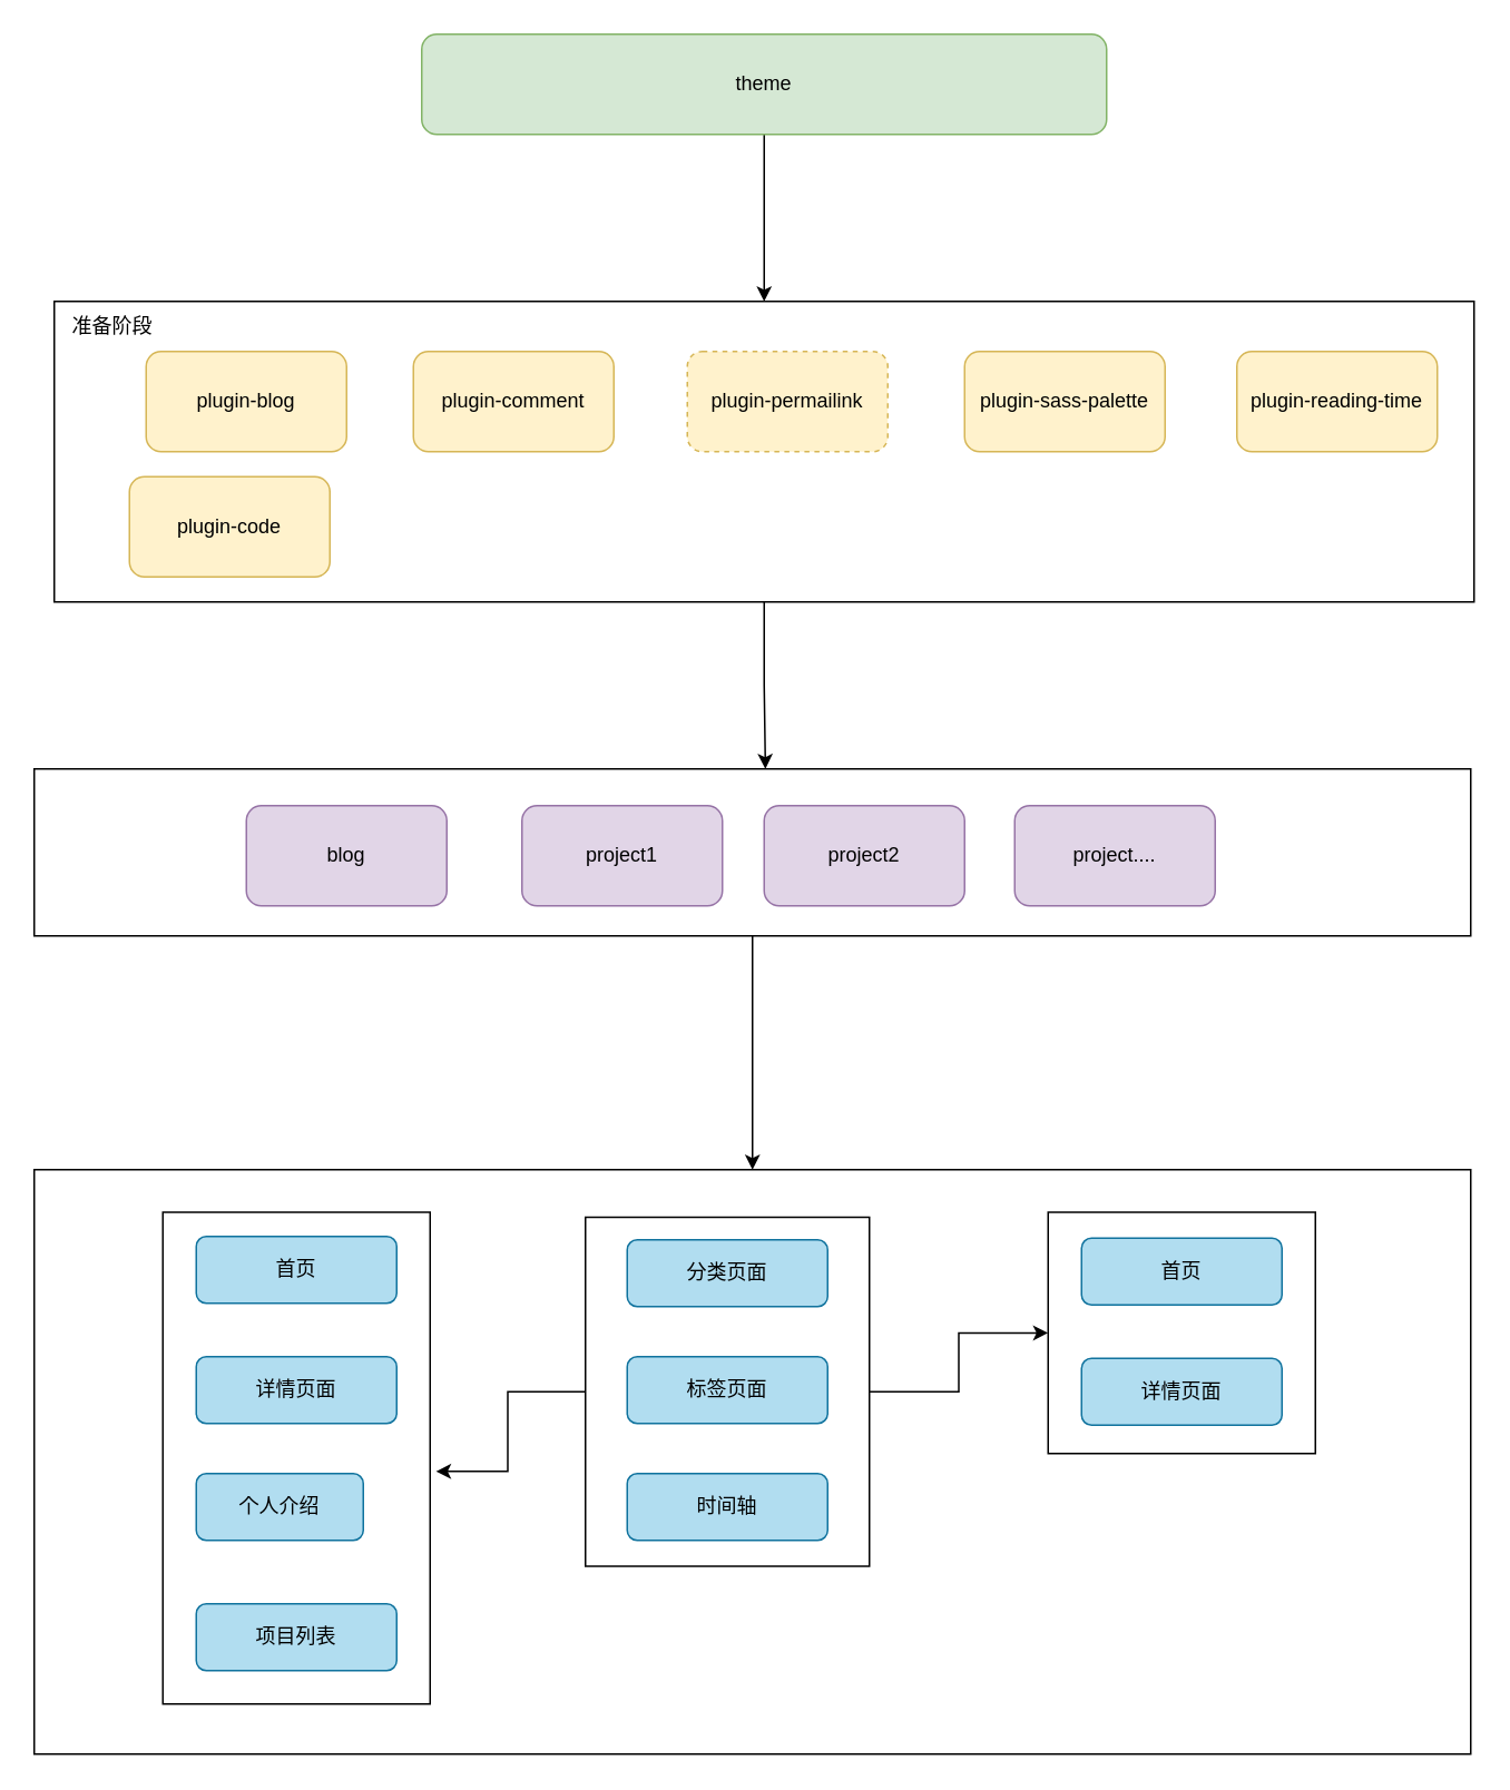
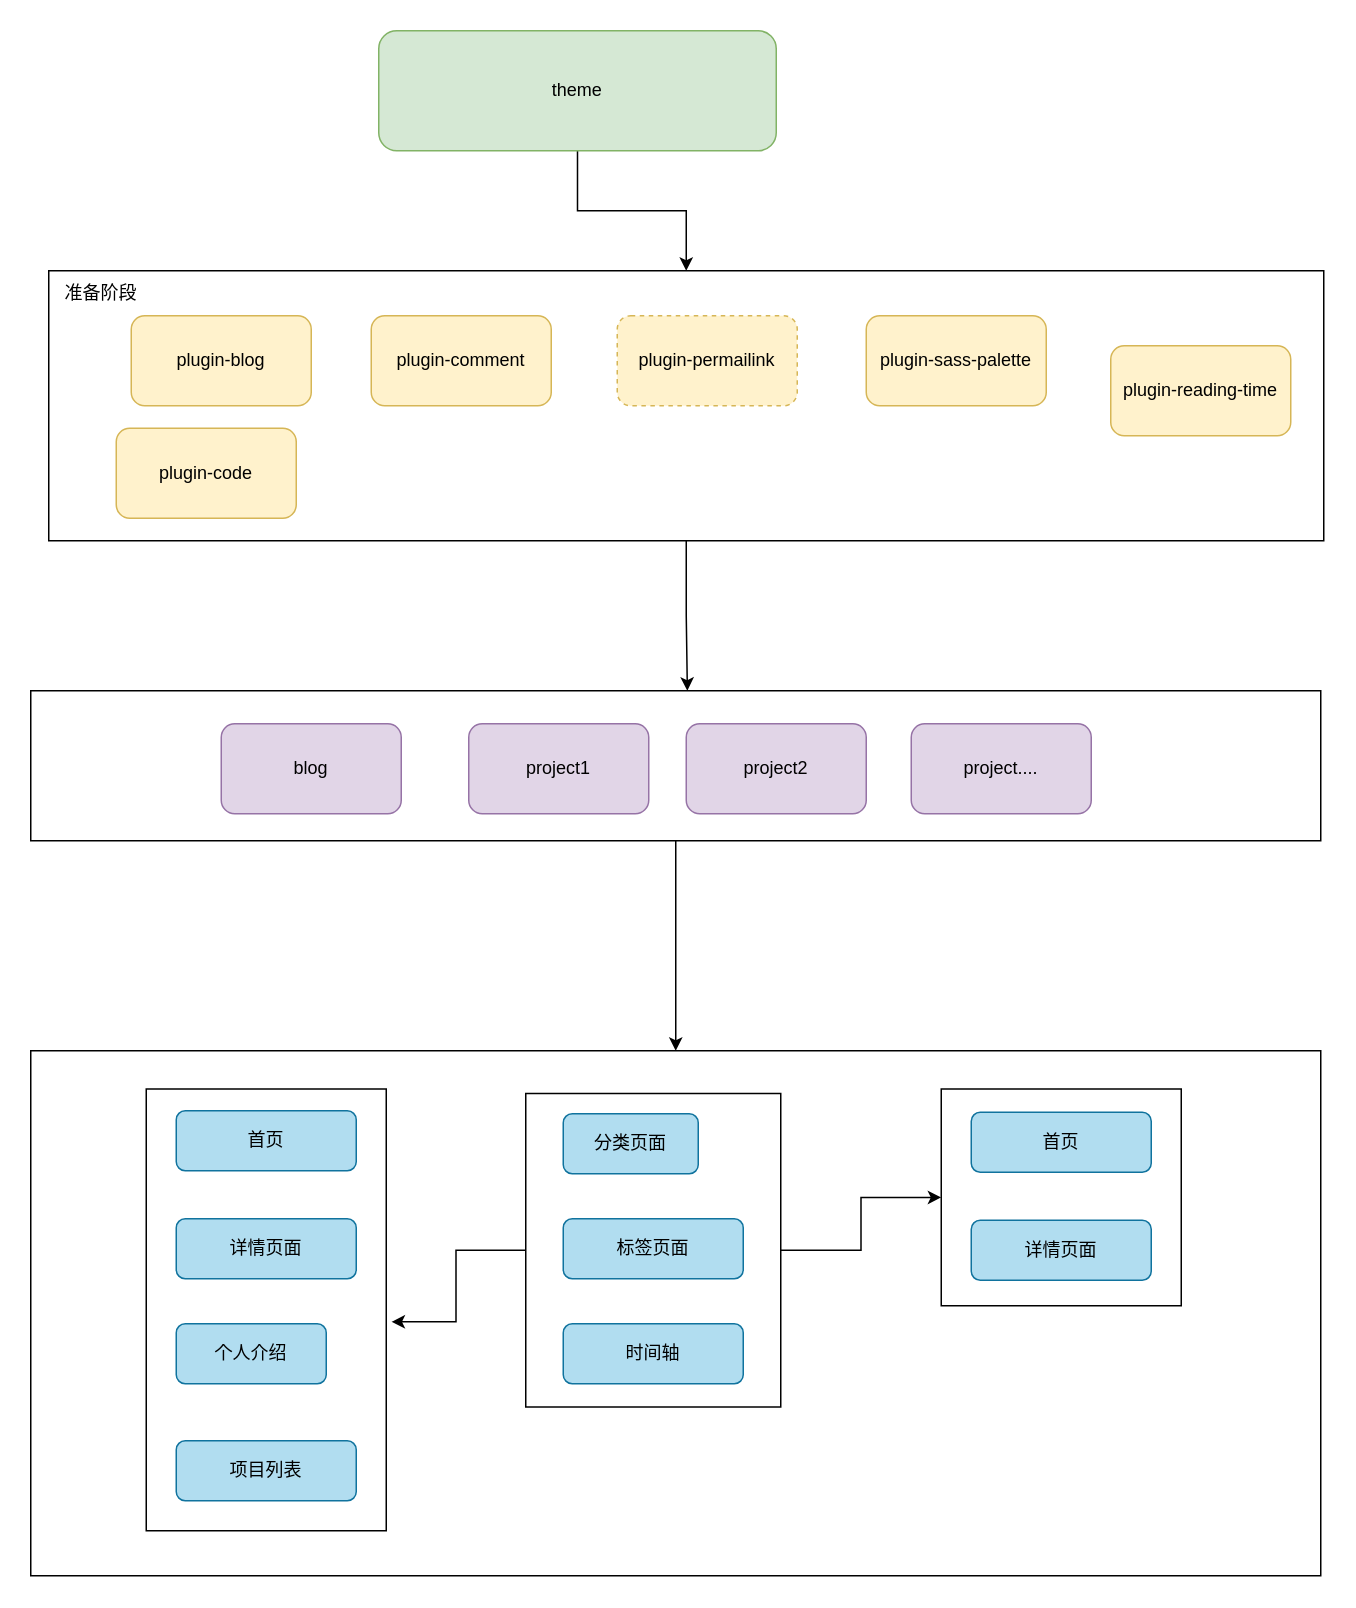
- <mxCell id="7" value="theme" style="rounded=1;whiteSpace=wrap;html=1;fillColor=#d5e8d4;strokeColor=#82b366;" vertex="1" parent="1"><mxGeometry x="252" y="20" width="410" height="60" as="geometry" /></mxCell>
+ <mxCell id="7" value="theme" style="rounded=1;whiteSpace=wrap;html=1;fillColor=#d5e8d4;strokeColor=#82b366;" vertex="1" parent="1"><mxGeometry x="252" y="20" width="265" height="80" as="geometry" /></mxCell>
- <mxCell id="32" value="plugin-reading-time" style="rounded=1;whiteSpace=wrap;html=1;fillColor=#fff2cc;strokeColor=#d6b656;" vertex="1" parent="1"><mxGeometry x="740" y="210" width="120" height="60" as="geometry" /></mxCell>
+ <mxCell id="32" value="plugin-reading-time" style="rounded=1;whiteSpace=wrap;html=1;fillColor=#fff2cc;strokeColor=#d6b656;" vertex="1" parent="1"><mxGeometry x="740" y="230" width="120" height="60" as="geometry" /></mxCell>
- <mxCell id="23" value="分类页面" style="rounded=1;whiteSpace=wrap;html=1;fillColor=#b1ddf0;strokeColor=#10739e;" vertex="1" parent="1"><mxGeometry x="375" y="742" width="120" height="40" as="geometry" /></mxCell>
+ <mxCell id="23" value="分类页面" style="rounded=1;whiteSpace=wrap;html=1;fillColor=#b1ddf0;strokeColor=#10739e;" vertex="1" parent="1"><mxGeometry x="375" y="742" width="90" height="40" as="geometry" /></mxCell>
